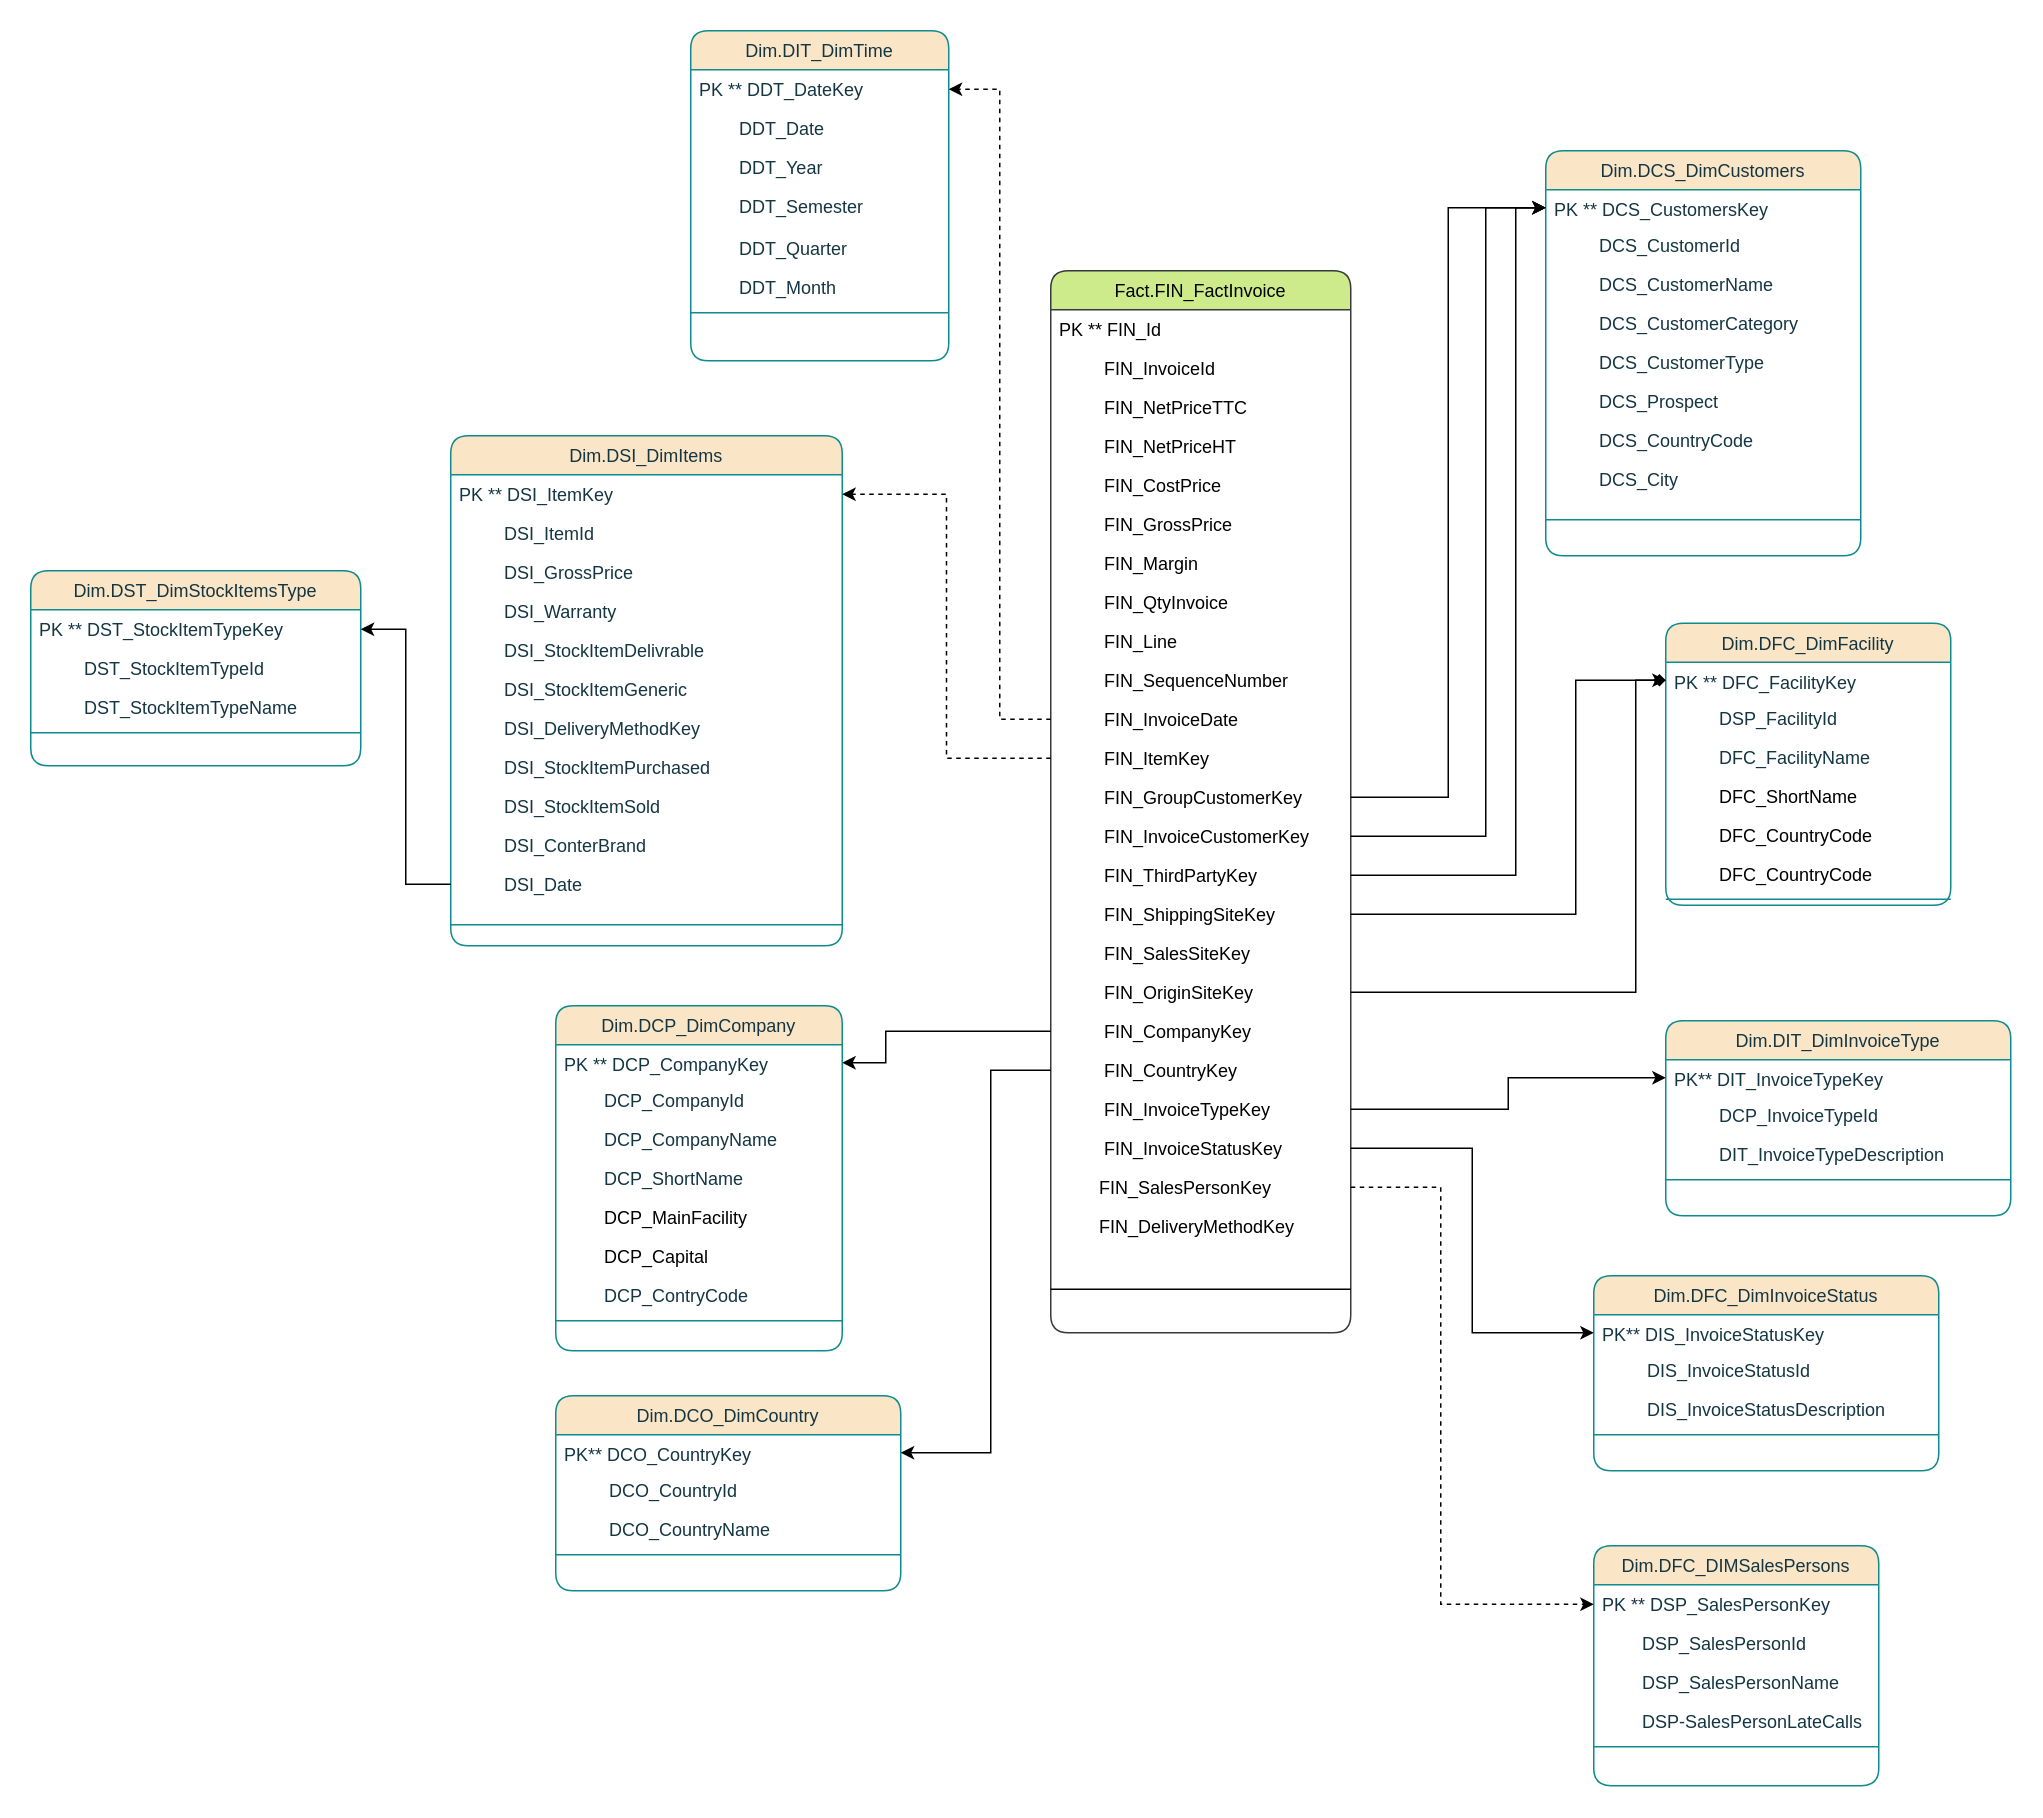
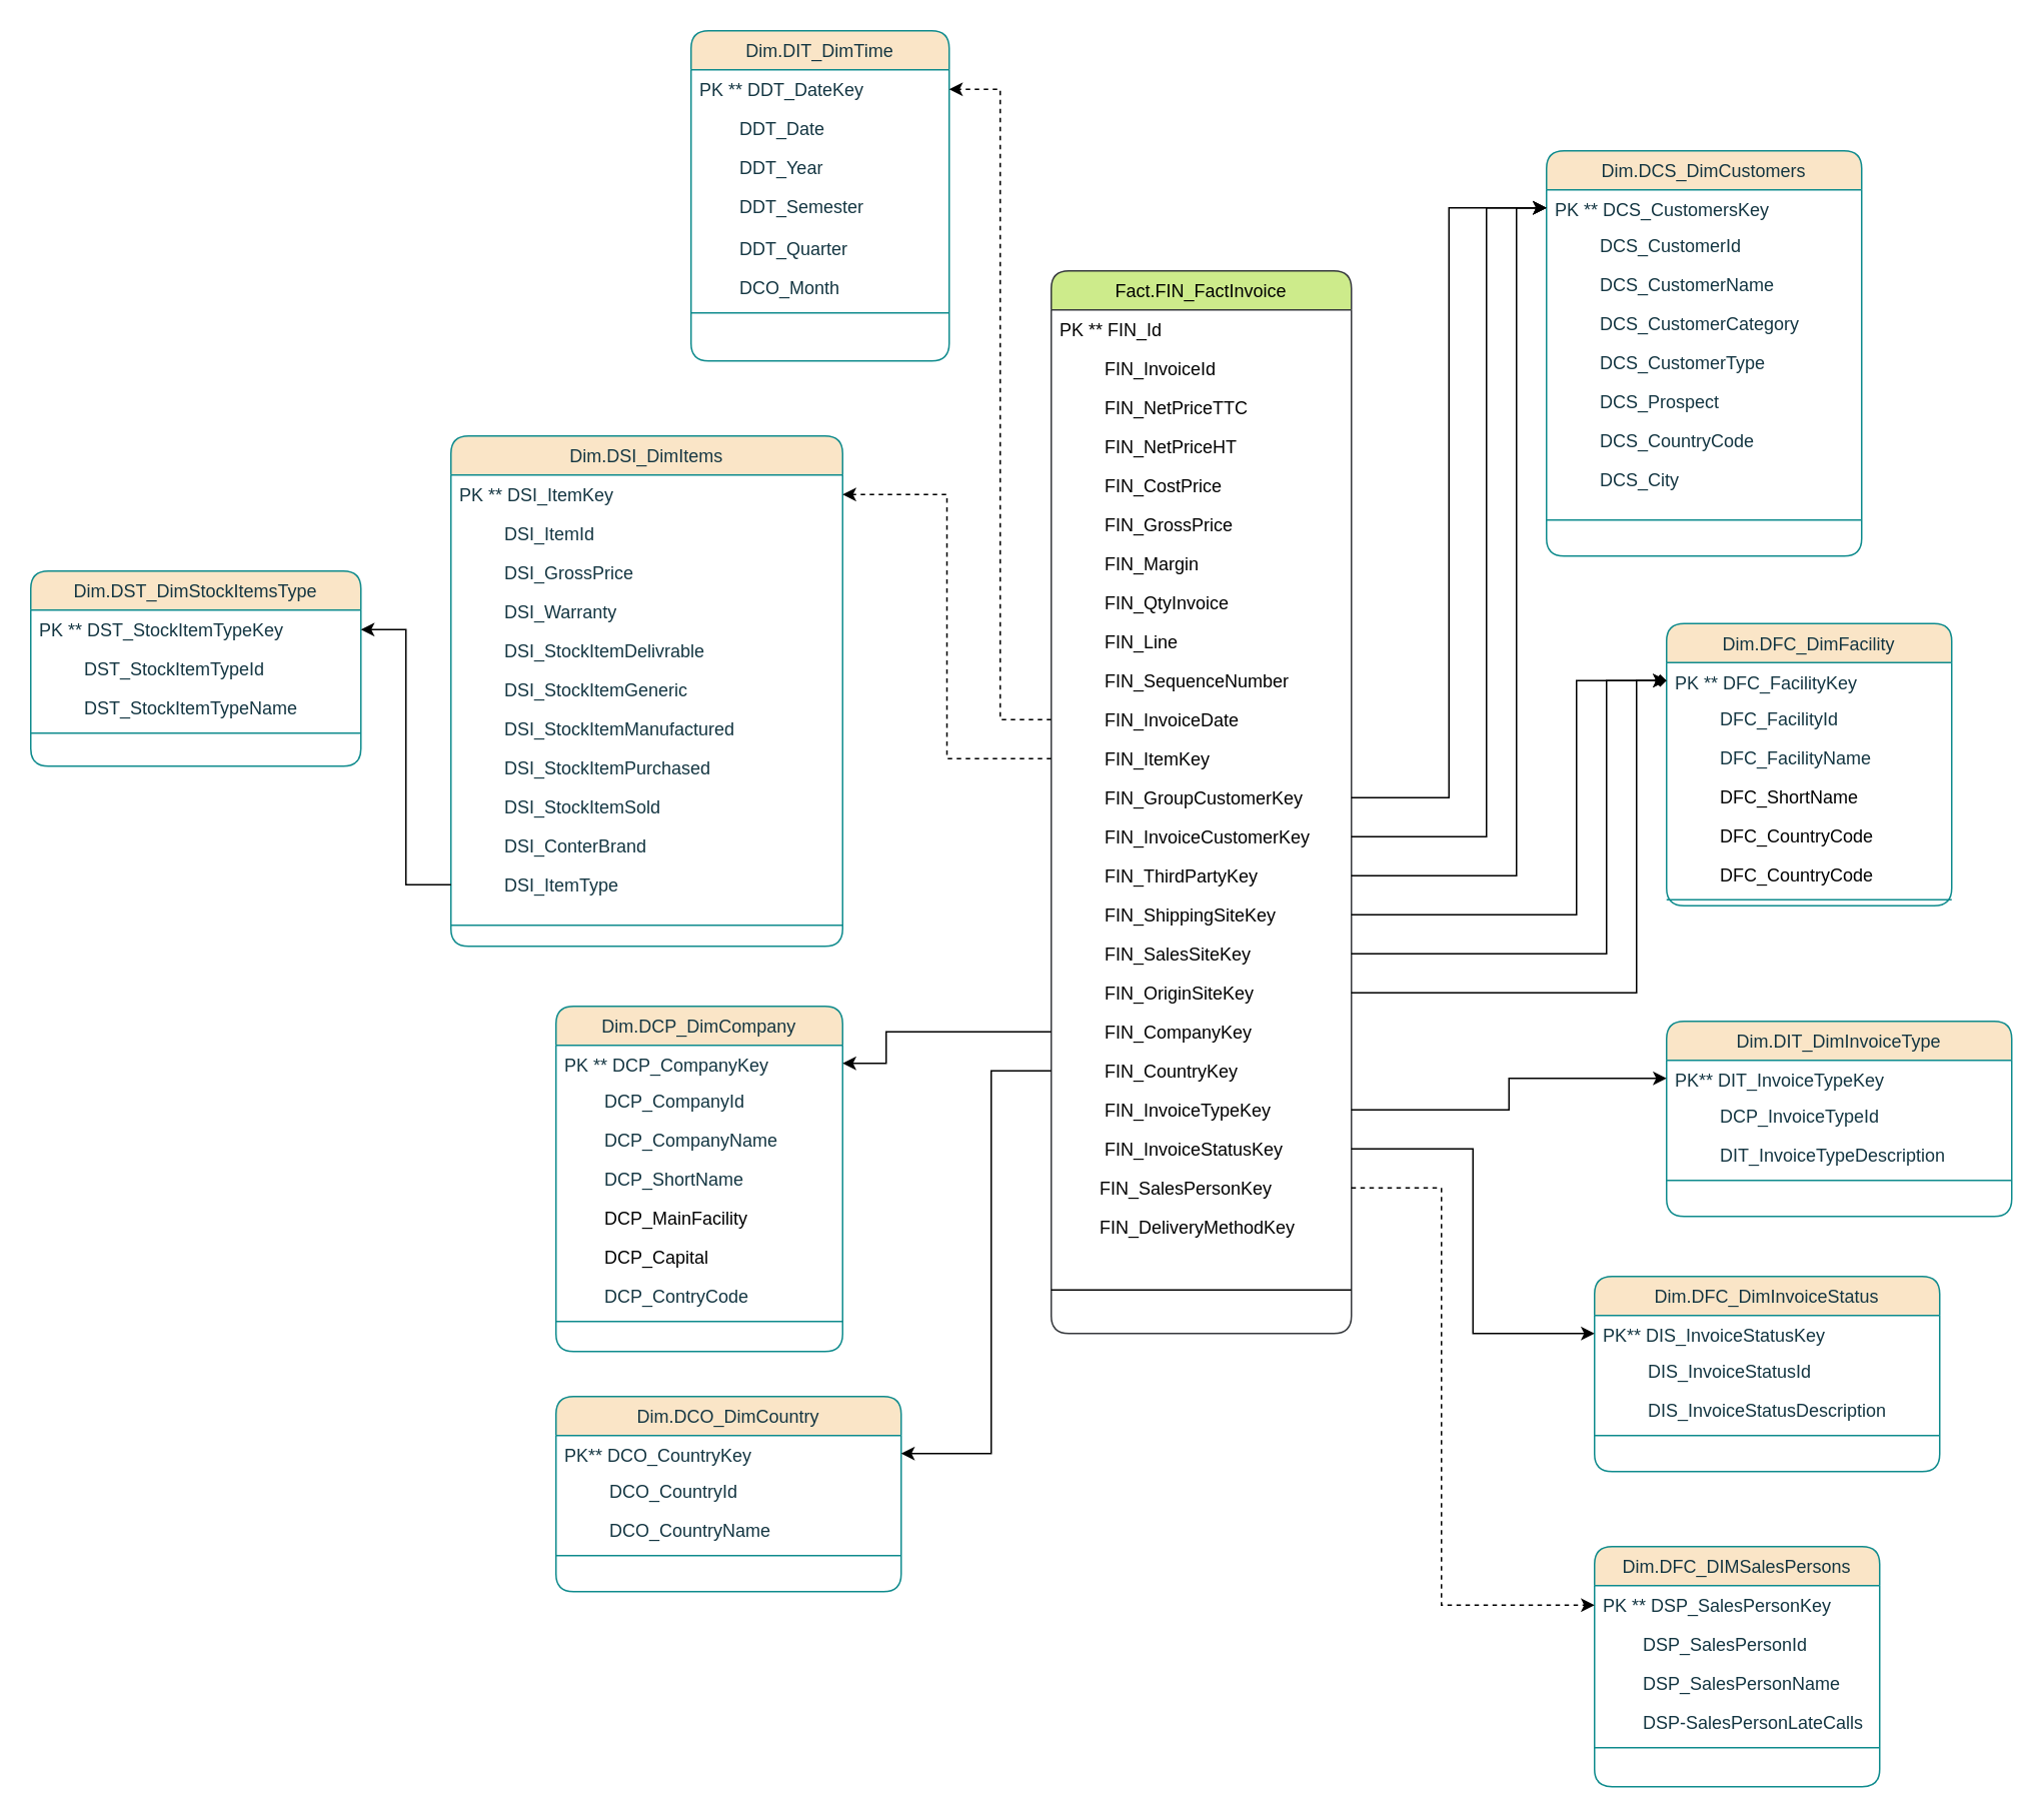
- <mxCell id="34" value="        DDT_Month&#10;" style="text;align=left;verticalAlign=top;spacingLeft=4;spacingRight=4;overflow=hidden;rotatable=0;points=[[0,0.5],[1,0.5]];portConstraint=eastwest;labelBackgroundColor=none;fontColor=#143642;rounded=1;" vertex="1" parent="28"><mxGeometry y="158" width="172" height="26" as="geometry" /></mxCell>
+ <mxCell id="34" value="        DCO_Month&#10;" style="text;align=left;verticalAlign=top;spacingLeft=4;spacingRight=4;overflow=hidden;rotatable=0;points=[[0,0.5],[1,0.5]];portConstraint=eastwest;labelBackgroundColor=none;fontColor=#143642;rounded=1;" vertex="1" parent="28"><mxGeometry y="158" width="172" height="26" as="geometry" /></mxCell>
- <mxCell id="72" value="         DSP_FacilityId" style="text;align=left;verticalAlign=top;spacingLeft=4;spacingRight=4;overflow=hidden;rotatable=0;points=[[0,0.5],[1,0.5]];portConstraint=eastwest;labelBackgroundColor=none;fontColor=#143642;rounded=1;" vertex="1" parent="70"><mxGeometry y="50" width="190" height="26" as="geometry" /></mxCell>
+ <mxCell id="72" value="         DFC_FacilityId" style="text;align=left;verticalAlign=top;spacingLeft=4;spacingRight=4;overflow=hidden;rotatable=0;points=[[0,0.5],[1,0.5]];portConstraint=eastwest;labelBackgroundColor=none;fontColor=#143642;rounded=1;" vertex="1" parent="70"><mxGeometry y="50" width="190" height="26" as="geometry" /></mxCell>
- <mxCell id="44" value="         DSI_DeliveryMethodKey" style="text;align=left;verticalAlign=top;spacingLeft=4;spacingRight=4;overflow=hidden;rotatable=0;points=[[0,0.5],[1,0.5]];portConstraint=eastwest;labelBackgroundColor=none;fontColor=#143642;rounded=1;" vertex="1" parent="37"><mxGeometry y="182" width="261" height="26" as="geometry" /></mxCell>
+ <mxCell id="44" value="         DSI_StockItemManufactured" style="text;align=left;verticalAlign=top;spacingLeft=4;spacingRight=4;overflow=hidden;rotatable=0;points=[[0,0.5],[1,0.5]];portConstraint=eastwest;labelBackgroundColor=none;fontColor=#143642;rounded=1;" vertex="1" parent="37"><mxGeometry y="182" width="261" height="26" as="geometry" /></mxCell>
- <mxCell id="48" value="         DSI_Date&#10;" style="text;align=left;verticalAlign=top;spacingLeft=4;spacingRight=4;overflow=hidden;rotatable=0;points=[[0,0.5],[1,0.5]];portConstraint=eastwest;labelBackgroundColor=none;fontColor=#143642;rounded=1;" vertex="1" parent="37"><mxGeometry y="286" width="261" height="26" as="geometry" /></mxCell>
+ <mxCell id="48" value="         DSI_ItemType&#10;" style="text;align=left;verticalAlign=top;spacingLeft=4;spacingRight=4;overflow=hidden;rotatable=0;points=[[0,0.5],[1,0.5]];portConstraint=eastwest;labelBackgroundColor=none;fontColor=#143642;rounded=1;" vertex="1" parent="37"><mxGeometry y="286" width="261" height="26" as="geometry" /></mxCell>
+ <mxCell id="79" style="edgeStyle=orthogonalEdgeStyle;rounded=0;orthogonalLoop=1;jettySize=auto;html=1;" edge="1" parent="1" source="19" target="71"><mxGeometry relative="1" as="geometry"><Array as="points"><mxPoint x="1070" y="635" /><mxPoint x="1070" y="453" /></Array></mxGeometry></mxCell>
